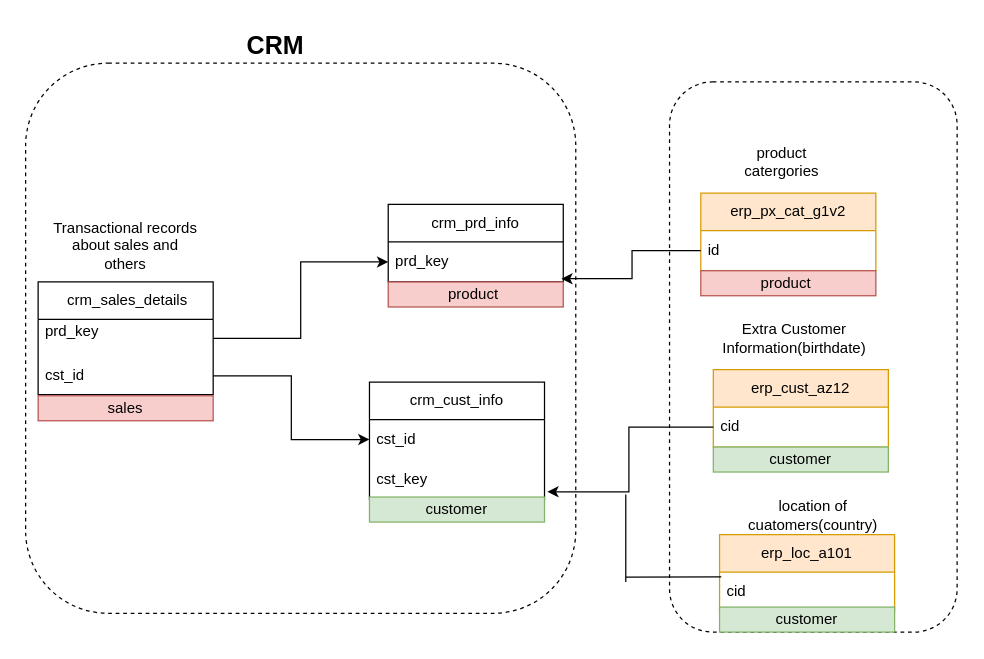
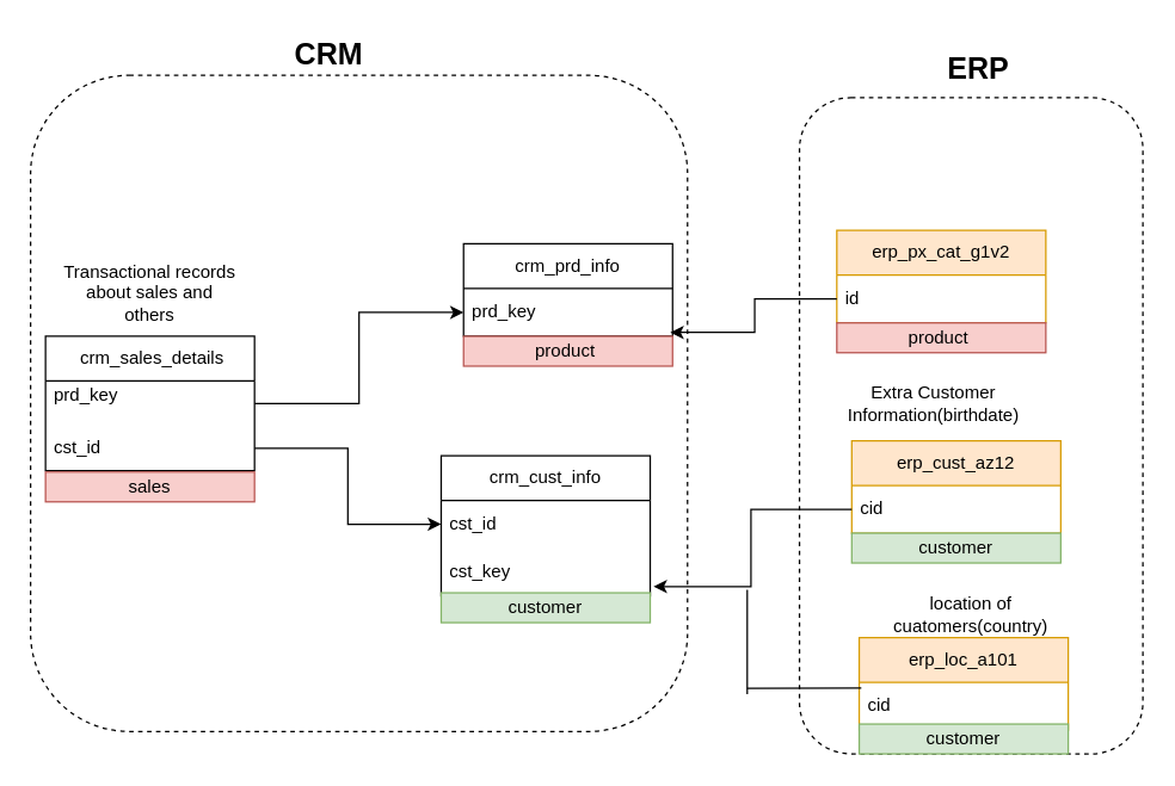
+ <mxCell id="30" value="&lt;font style=&quot;font-size: 20px;&quot;&gt;&lt;b&gt;ERP&lt;/b&gt;&lt;/font&gt;" style="text;html=1;align=center;verticalAlign=middle;whiteSpace=wrap;rounded=0;" vertex="1" parent="1"><mxGeometry x="625" y="30" width="60" height="30" as="geometry" /></mxCell>
- <mxCell id="25" value="product catergories" style="text;html=1;align=center;verticalAlign=middle;whiteSpace=wrap;rounded=0;" vertex="1" parent="1"><mxGeometry x="575" y="114" width="100" height="30" as="geometry" /></mxCell>
- <mxCell id="15" value="Extra Customer Information(birthdate)" style="text;html=1;align=center;verticalAlign=middle;whiteSpace=wrap;rounded=0;" vertex="1" parent="1"><mxGeometry x="585" y="255" width="100" height="30" as="geometry" /></mxCell>
+ <mxCell id="15" value="Extra Customer Information(birthdate)" style="text;html=1;align=center;verticalAlign=middle;whiteSpace=wrap;rounded=0;" vertex="1" parent="1"><mxGeometry x="575" y="255" width="100" height="30" as="geometry" /></mxCell>
